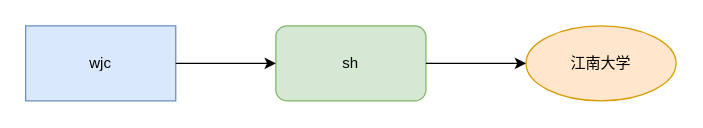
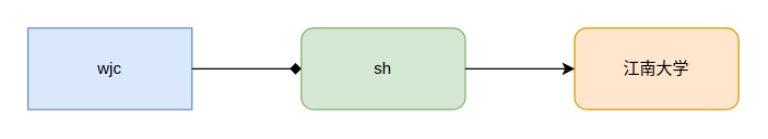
- <mxCell id="5" value="" style="endArrow=classic;html=1;exitX=1;exitY=0.5;exitDx=0;exitDy=0;entryX=0;entryY=0.5;entryDx=0;entryDy=0;" edge="1" parent="1" source="2" target="3"><mxGeometry width="50" height="50" relative="1" as="geometry" /></mxCell>
+ <mxCell id="5" value="" style="endArrow=diamond;html=1;exitX=1;exitY=0.5;exitDx=0;exitDy=0;entryX=0;entryY=0.5;entryDx=0;entryDy=0;" edge="1" parent="1" source="2" target="3"><mxGeometry width="50" height="50" relative="1" as="geometry" /></mxCell>
- <mxCell id="4" value="江南大学" style="ellipse;whiteSpace=wrap;html=1;fillColor=#ffe6cc;strokeColor=#d79b00;" vertex="1" parent="1"><mxGeometry x="420" y="20" width="120" height="60" as="geometry" /></mxCell>
+ <mxCell id="4" value="江南大学" style="rounded=1;whiteSpace=wrap;html=1;fillColor=#ffe6cc;strokeColor=#d79b00;" vertex="1" parent="1"><mxGeometry x="420" y="20" width="120" height="60" as="geometry" /></mxCell>
